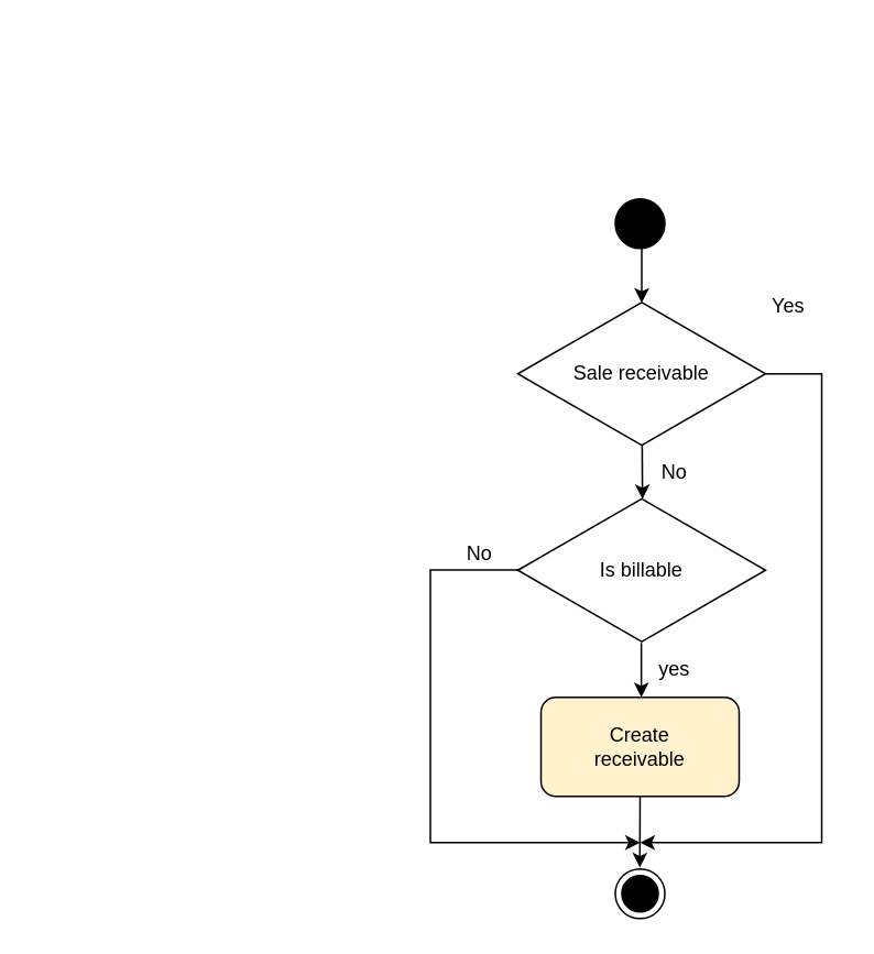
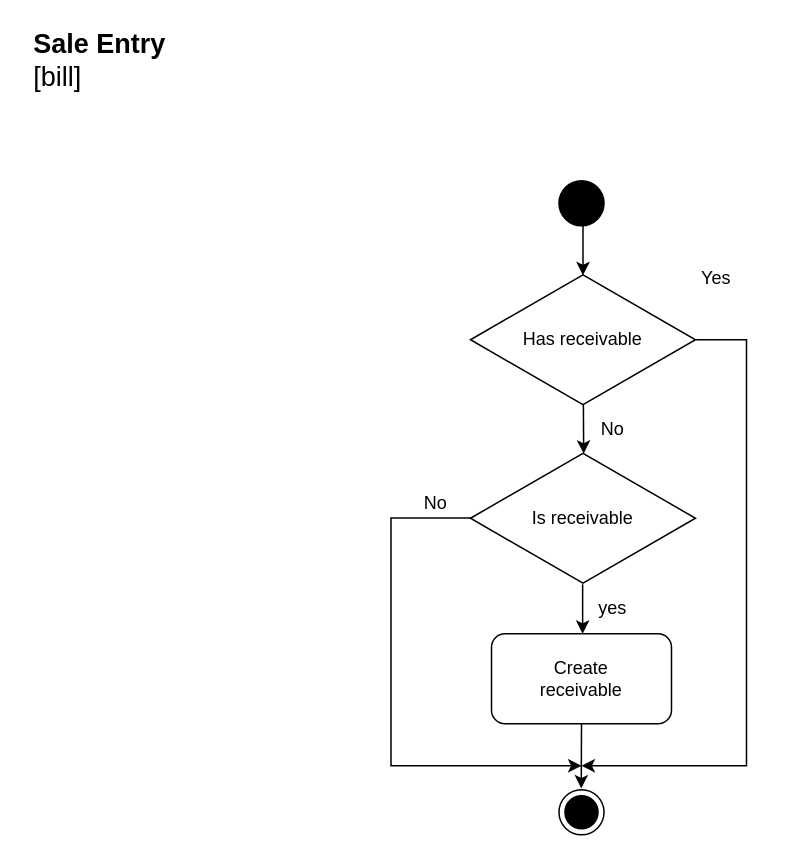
+ <mxCell id="5" value="&lt;font style=&quot;font-size: 18px;&quot;&gt;&lt;b&gt;Sale Entry&lt;/b&gt;&lt;br&gt;[bill]&amp;nbsp;&lt;/font&gt;" style="text;html=1;strokeColor=none;fillColor=none;align=left;verticalAlign=middle;whiteSpace=wrap;rounded=0;" parent="1" vertex="1"><mxGeometry x="20" y="20" width="110" height="40" as="geometry" /></mxCell>
- <mxCell id="3" value="Sale receivable" style="html=1;whiteSpace=wrap;aspect=fixed;shape=isoRectangle;" parent="1" vertex="1"><mxGeometry x="313" y="181" width="150" height="90" as="geometry" /></mxCell>
+ <mxCell id="3" value="Has receivable" style="html=1;whiteSpace=wrap;aspect=fixed;shape=isoRectangle;" parent="1" vertex="1"><mxGeometry x="313" y="181" width="150" height="90" as="geometry" /></mxCell>
- <mxCell id="4" value="Is billable" style="html=1;whiteSpace=wrap;aspect=fixed;shape=isoRectangle;" parent="1" vertex="1"><mxGeometry x="313" y="300" width="150" height="90" as="geometry" /></mxCell>
+ <mxCell id="4" value="Is receivable" style="html=1;whiteSpace=wrap;aspect=fixed;shape=isoRectangle;" parent="1" vertex="1"><mxGeometry x="313" y="300" width="150" height="90" as="geometry" /></mxCell>
- <mxCell id="17" value="Create &lt;br&gt;receivable" style="rounded=1;whiteSpace=wrap;html=1;fillColor=#fff2cc;" parent="1" vertex="1"><mxGeometry x="327" y="422" width="120" height="60" as="geometry" /></mxCell>
+ <mxCell id="17" value="Create &lt;br&gt;receivable" style="rounded=1;whiteSpace=wrap;html=1;" parent="1" vertex="1"><mxGeometry x="327" y="422" width="120" height="60" as="geometry" /></mxCell>
